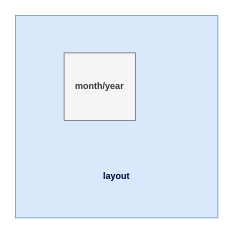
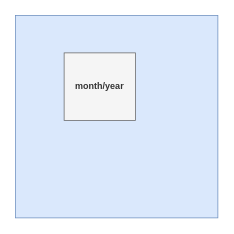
- <mxCell id="3" value="layout" style="text;align=center;html=1;verticalAlign=middle;whiteSpace=wrap;rounded=0;fontStyle=1;fontColor=#000033;" vertex="1" parent="1"><mxGeometry x="125" y="220" width="60" height="30" as="geometry" /></mxCell>
